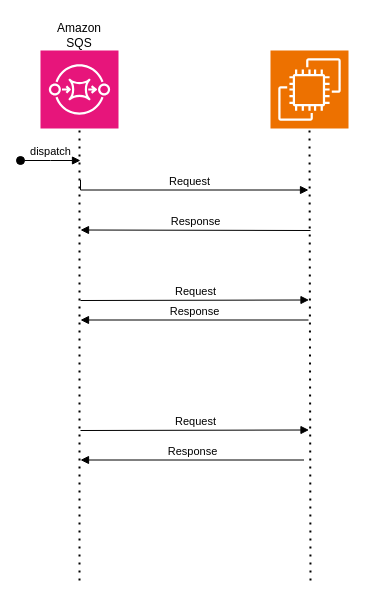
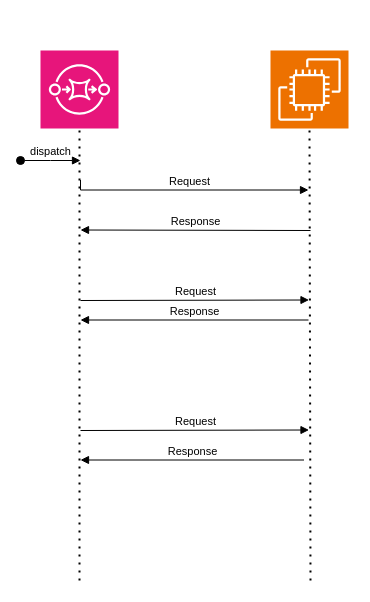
- <mxCell id="13" value="Amazon SQS" style="text;html=1;strokeColor=none;fillColor=none;align=center;verticalAlign=middle;whiteSpace=wrap;rounded=0;" vertex="1" parent="1"><mxGeometry x="49" width="60" height="30" as="geometry" y="20" /></mxCell>
